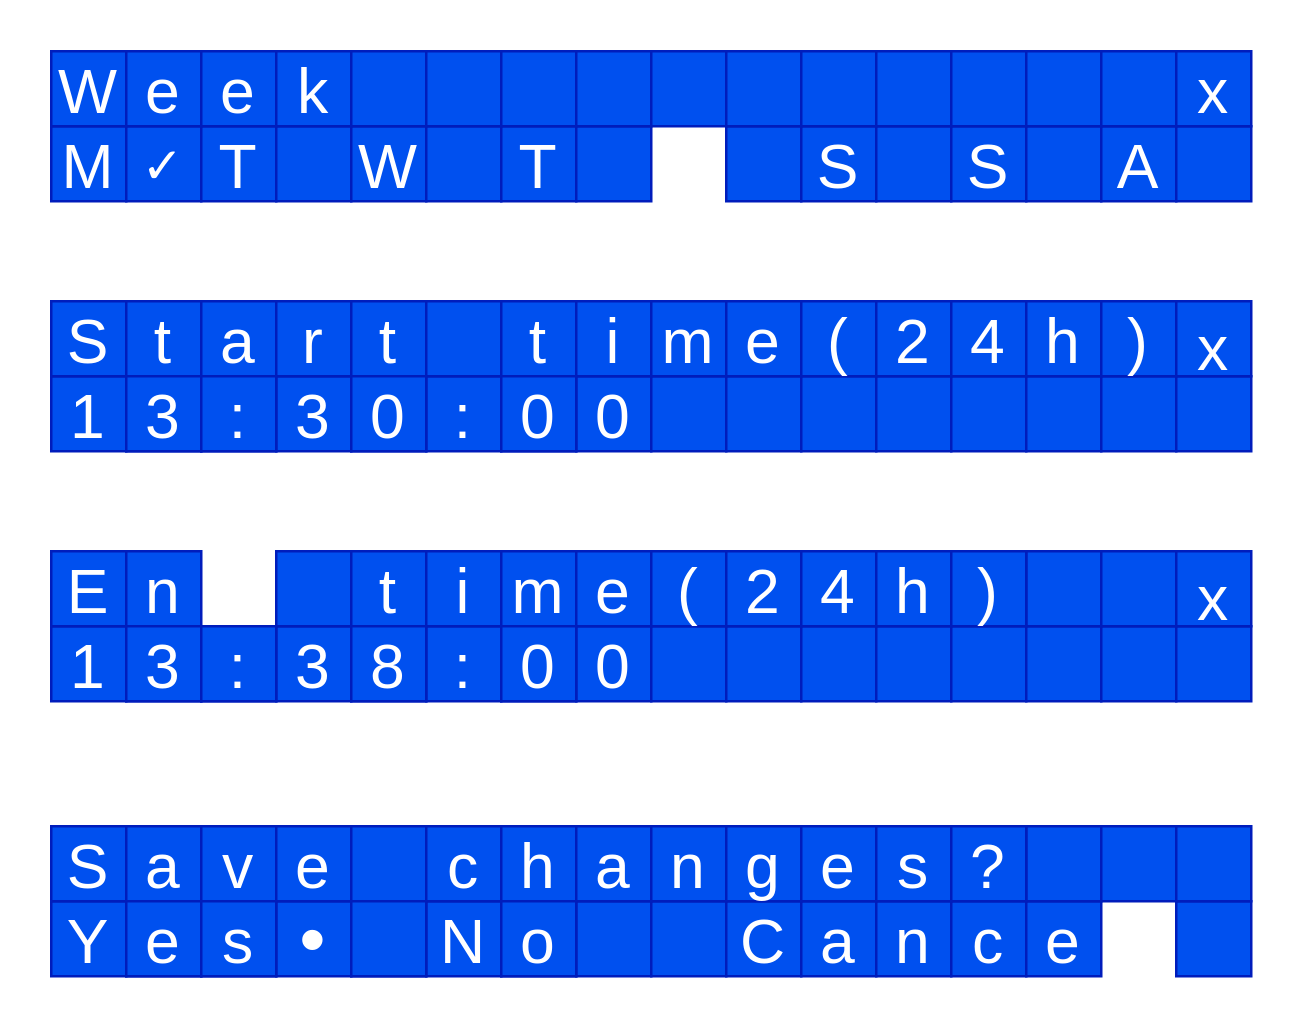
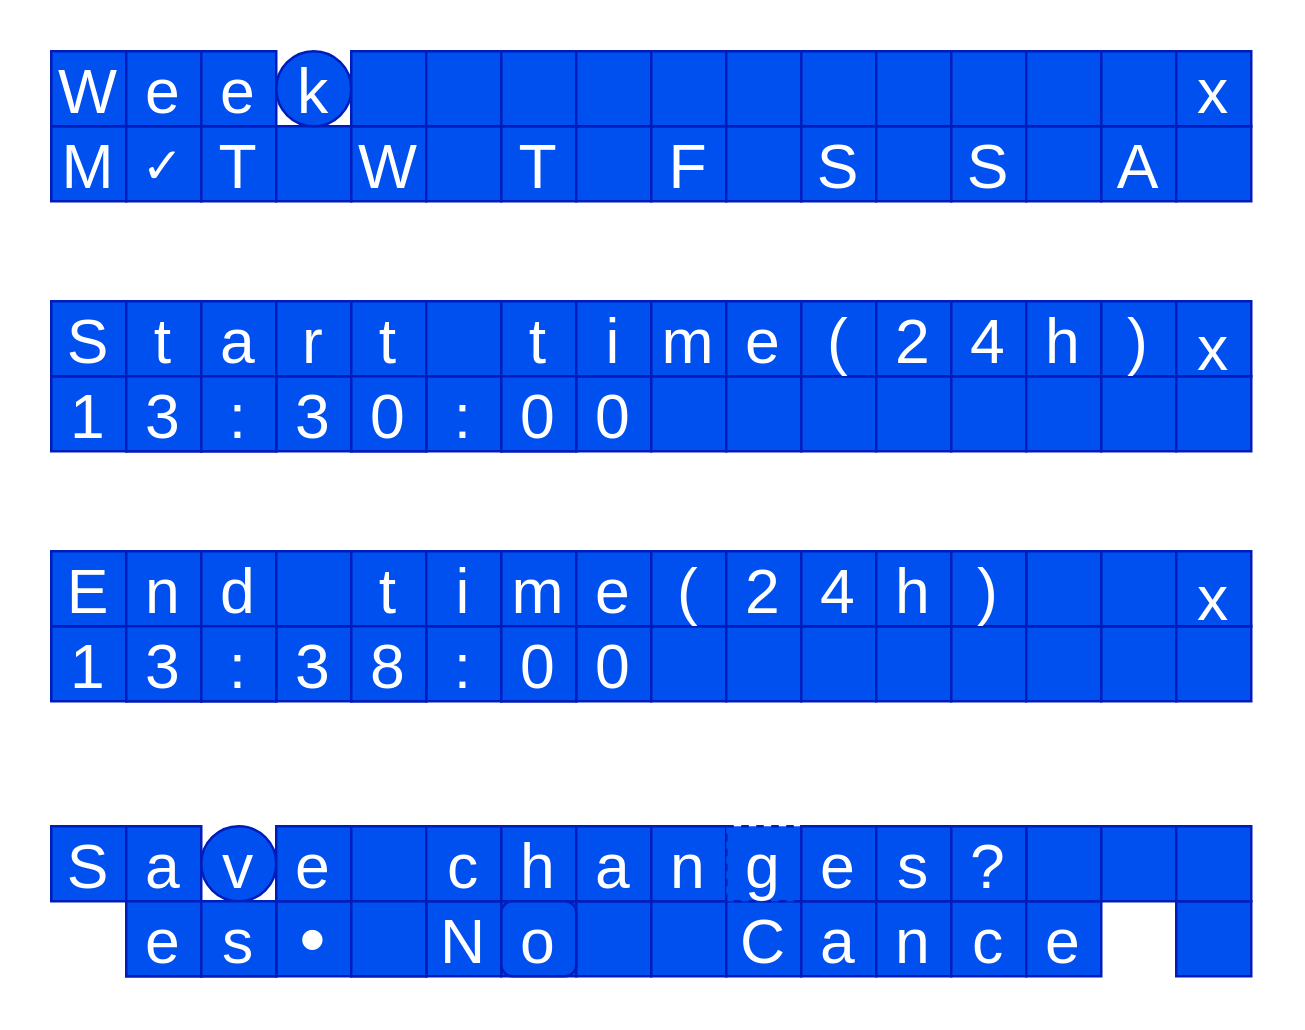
- <mxCell id="21" value="k" style="rounded=0;whiteSpace=wrap;html=1;fontSize=25;fillColor=#0050ef;strokeColor=#001DBC;fontColor=#ffffff;" vertex="1" parent="1"><mxGeometry x="110" y="20" width="30" height="30" as="geometry" /></mxCell>
+ <mxCell id="21" value="k" style="ellipse;whiteSpace=wrap;html=1;fontSize=25;fillColor=#0050ef;strokeColor=#001DBC;fontColor=#ffffff;" vertex="1" parent="1"><mxGeometry x="110" y="20" width="30" height="30" as="geometry" /></mxCell>
+ <mxCell id="10" value="&lt;font style=&quot;font-size: 25px;&quot;&gt;F&lt;/font&gt;" style="rounded=0;whiteSpace=wrap;html=1;fillColor=#0050ef;strokeColor=#001DBC;fontColor=#ffffff;" vertex="1" parent="1"><mxGeometry x="260" y="50" width="30" height="30" as="geometry" /></mxCell>
+ <mxCell id="88" value="d" style="rounded=0;whiteSpace=wrap;html=1;fontSize=25;fillColor=#0050ef;strokeColor=#001DBC;fontColor=#ffffff;" vertex="1" parent="1"><mxGeometry x="80" y="220" width="30" height="30" as="geometry" /></mxCell>
- <mxCell id="123" value="v" style="rounded=0;whiteSpace=wrap;html=1;fontSize=25;fillColor=#0050ef;strokeColor=#001DBC;fontColor=#ffffff;" vertex="1" parent="1"><mxGeometry x="80" y="330" width="30" height="30" as="geometry" /></mxCell>
+ <mxCell id="123" value="v" style="ellipse;whiteSpace=wrap;html=1;fontSize=25;fillColor=#0050ef;strokeColor=#001DBC;fontColor=#ffffff;" vertex="1" parent="1"><mxGeometry x="80" y="330" width="30" height="30" as="geometry" /></mxCell>
- <mxCell id="132" value="g" style="rounded=0;whiteSpace=wrap;html=1;fontSize=25;fillColor=#0050ef;strokeColor=#001DBC;fontColor=#ffffff;" vertex="1" parent="1"><mxGeometry x="290" y="330" width="30" height="30" as="geometry" /></mxCell>
+ <mxCell id="132" value="g" style="rounded=0;whiteSpace=wrap;html=1;fontSize=25;fillColor=#0050ef;strokeColor=#001DBC;fontColor=#ffffff;dashed=1;" vertex="1" parent="1"><mxGeometry x="290" y="330" width="30" height="30" as="geometry" /></mxCell>
- <mxCell id="106" value="&lt;span style=&quot;font-size: 25px;&quot;&gt;Y&lt;/span&gt;" style="rounded=0;whiteSpace=wrap;html=1;fontSize=25;fillColor=#0050ef;strokeColor=#001DBC;fontColor=#ffffff;" vertex="1" parent="1"><mxGeometry x="20" y="360" width="30" height="30" as="geometry" /></mxCell>
- <mxCell id="140" value="o" style="rounded=0;whiteSpace=wrap;html=1;fontSize=25;fillColor=#0050ef;strokeColor=#001DBC;fontColor=#ffffff;" vertex="1" parent="1"><mxGeometry x="200" y="360" width="30" height="30" as="geometry" /></mxCell>
+ <mxCell id="140" value="o" style="whiteSpace=wrap;html=1;fontSize=25;fillColor=#0050ef;strokeColor=#001DBC;fontColor=#ffffff;rounded=1;" vertex="1" parent="1"><mxGeometry x="200" y="360" width="30" height="30" as="geometry" /></mxCell>
